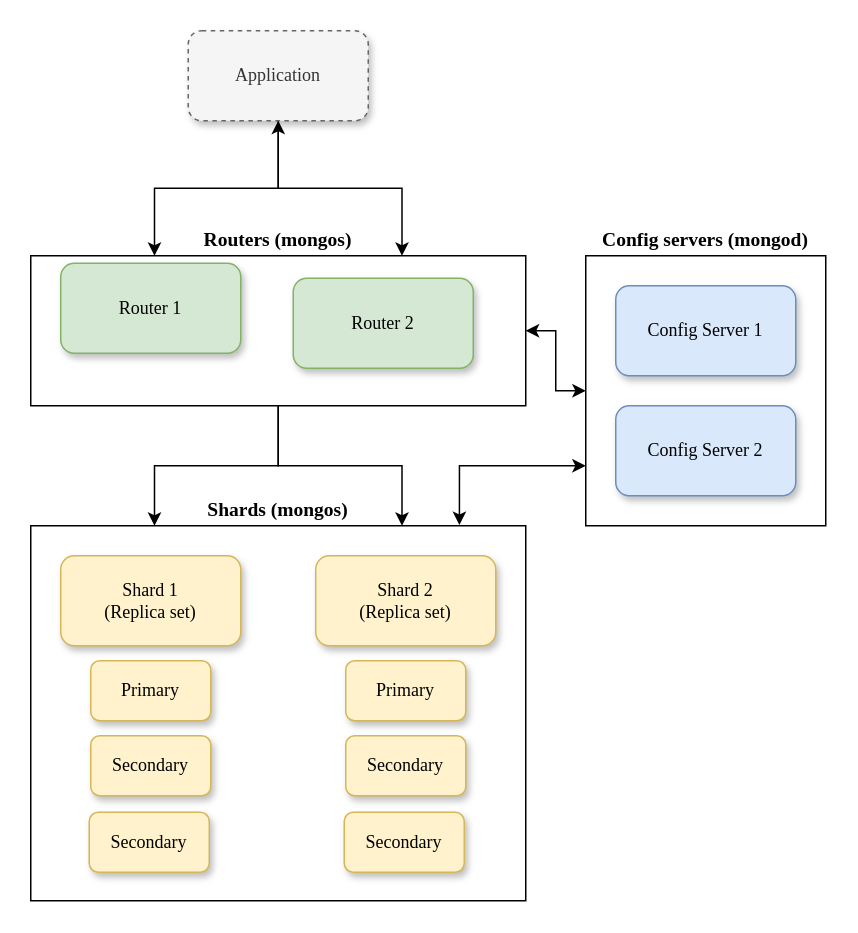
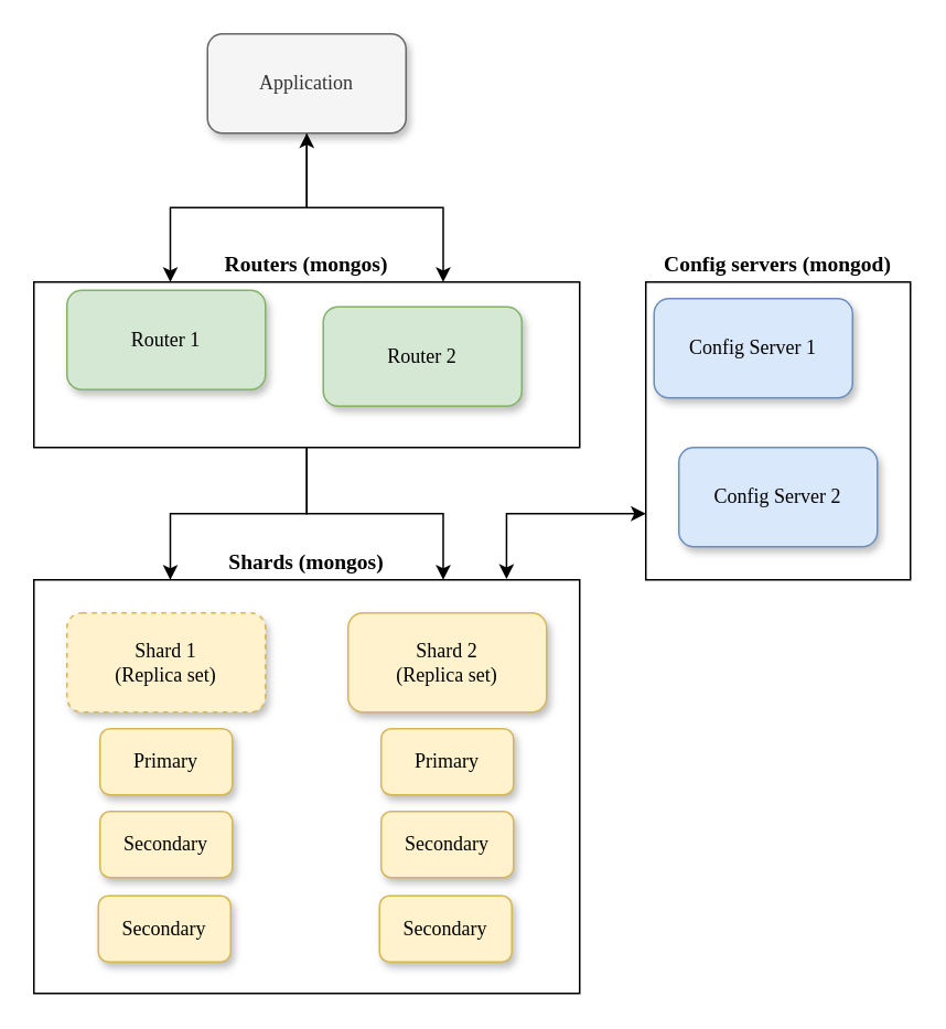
- <mxCell id="23" value="&lt;font face=&quot;Verdana&quot;&gt;Application&lt;/font&gt;" style="rounded=1;whiteSpace=wrap;html=1;shadow=1;fillColor=#f5f5f5;fontColor=#333333;strokeColor=#666666;dashed=1;" vertex="1" parent="1"><mxGeometry x="125" y="20" width="120" height="60" as="geometry" /></mxCell>
+ <mxCell id="23" value="&lt;font face=&quot;Verdana&quot;&gt;Application&lt;/font&gt;" style="rounded=1;whiteSpace=wrap;html=1;shadow=1;fillColor=#f5f5f5;fontColor=#333333;strokeColor=#666666;" vertex="1" parent="1"><mxGeometry x="125" y="20" width="120" height="60" as="geometry" /></mxCell>
- <mxCell id="8" value="Config Server 1" style="rounded=1;whiteSpace=wrap;html=1;glass=0;shadow=1;fillColor=#dae8fc;fillStyle=solid;strokeColor=#6c8ebf;fontFamily=Verdana;labelBorderColor=none;" vertex="1" parent="1"><mxGeometry x="410" y="190" width="120" height="60" as="geometry" /></mxCell>
+ <mxCell id="8" value="Config Server 1" style="rounded=1;whiteSpace=wrap;html=1;glass=0;shadow=1;fillColor=#dae8fc;fillStyle=solid;strokeColor=#6c8ebf;fontFamily=Verdana;labelBorderColor=none;" vertex="1" parent="1"><mxGeometry x="395" y="180" width="120" height="60" as="geometry" /></mxCell>
- <mxCell id="15" style="edgeStyle=orthogonalEdgeStyle;rounded=0;orthogonalLoop=1;jettySize=auto;html=1;startArrow=classic;startFill=1;fontFamily=Verdana;" edge="1" parent="1" source="4" target="2"><mxGeometry relative="1" as="geometry" /></mxCell>
- <mxCell id="7" value="Shard 1 &lt;br&gt;(Replica set)" style="rounded=1;whiteSpace=wrap;html=1;fontFamily=Verdana;fillColor=#fff2cc;strokeColor=#d6b656;shadow=1;" vertex="1" parent="1"><mxGeometry x="40" y="370" width="120" height="60" as="geometry" /></mxCell>
+ <mxCell id="7" value="Shard 1 &lt;br&gt;(Replica set)" style="rounded=1;whiteSpace=wrap;html=1;fontFamily=Verdana;fillColor=#fff2cc;strokeColor=#d6b656;shadow=1;dashed=1;" vertex="1" parent="1"><mxGeometry x="40" y="370" width="120" height="60" as="geometry" /></mxCell>
